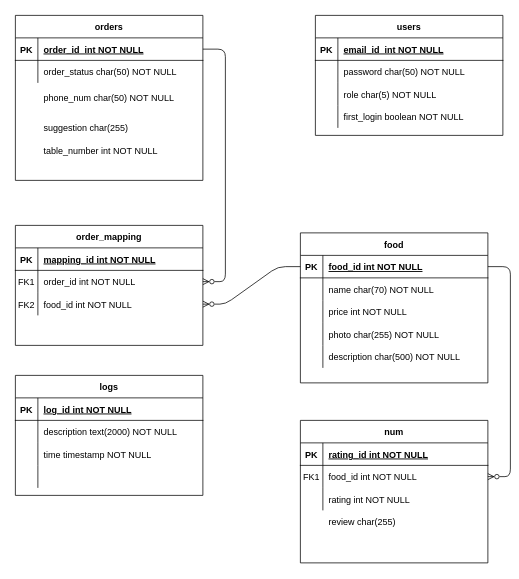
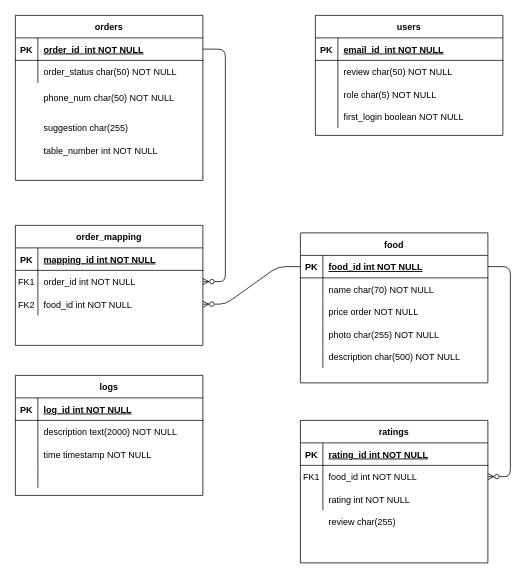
- <mxCell id="8" value="password char(50) NOT NULL" style="shape=partialRectangle;overflow=hidden;connectable=0;fillColor=none;top=0;left=0;bottom=0;right=0;align=left;spacingLeft=6;" parent="6" vertex="1"><mxGeometry x="30" width="220" height="30" as="geometry"><mxRectangle width="220" height="30" as="alternateBounds" /></mxGeometry></mxCell>
+ <mxCell id="8" value="review char(50) NOT NULL" style="shape=partialRectangle;overflow=hidden;connectable=0;fillColor=none;top=0;left=0;bottom=0;right=0;align=left;spacingLeft=6;" parent="6" vertex="1"><mxGeometry x="30" width="220" height="30" as="geometry"><mxRectangle width="220" height="30" as="alternateBounds" /></mxGeometry></mxCell>
- <mxCell id="50" value="price int NOT NULL" style="shape=partialRectangle;overflow=hidden;connectable=0;fillColor=none;top=0;left=0;bottom=0;right=0;align=left;spacingLeft=6;" parent="48" vertex="1"><mxGeometry x="30" width="220" height="30" as="geometry"><mxRectangle width="220" height="30" as="alternateBounds" /></mxGeometry></mxCell>
+ <mxCell id="50" value="price order NOT NULL" style="shape=partialRectangle;overflow=hidden;connectable=0;fillColor=none;top=0;left=0;bottom=0;right=0;align=left;spacingLeft=6;" parent="48" vertex="1"><mxGeometry x="30" width="220" height="30" as="geometry"><mxRectangle width="220" height="30" as="alternateBounds" /></mxGeometry></mxCell>
- <mxCell id="29" value="num" style="shape=table;startSize=30;container=1;collapsible=1;childLayout=tableLayout;fixedRows=1;rowLines=0;fontStyle=1;align=center;resizeLast=1;" parent="28" vertex="1"><mxGeometry width="250" height="190" as="geometry" /></mxCell>
+ <mxCell id="29" value="ratings" style="shape=table;startSize=30;container=1;collapsible=1;childLayout=tableLayout;fixedRows=1;rowLines=0;fontStyle=1;align=center;resizeLast=1;" parent="28" vertex="1"><mxGeometry width="250" height="190" as="geometry" /></mxCell>
